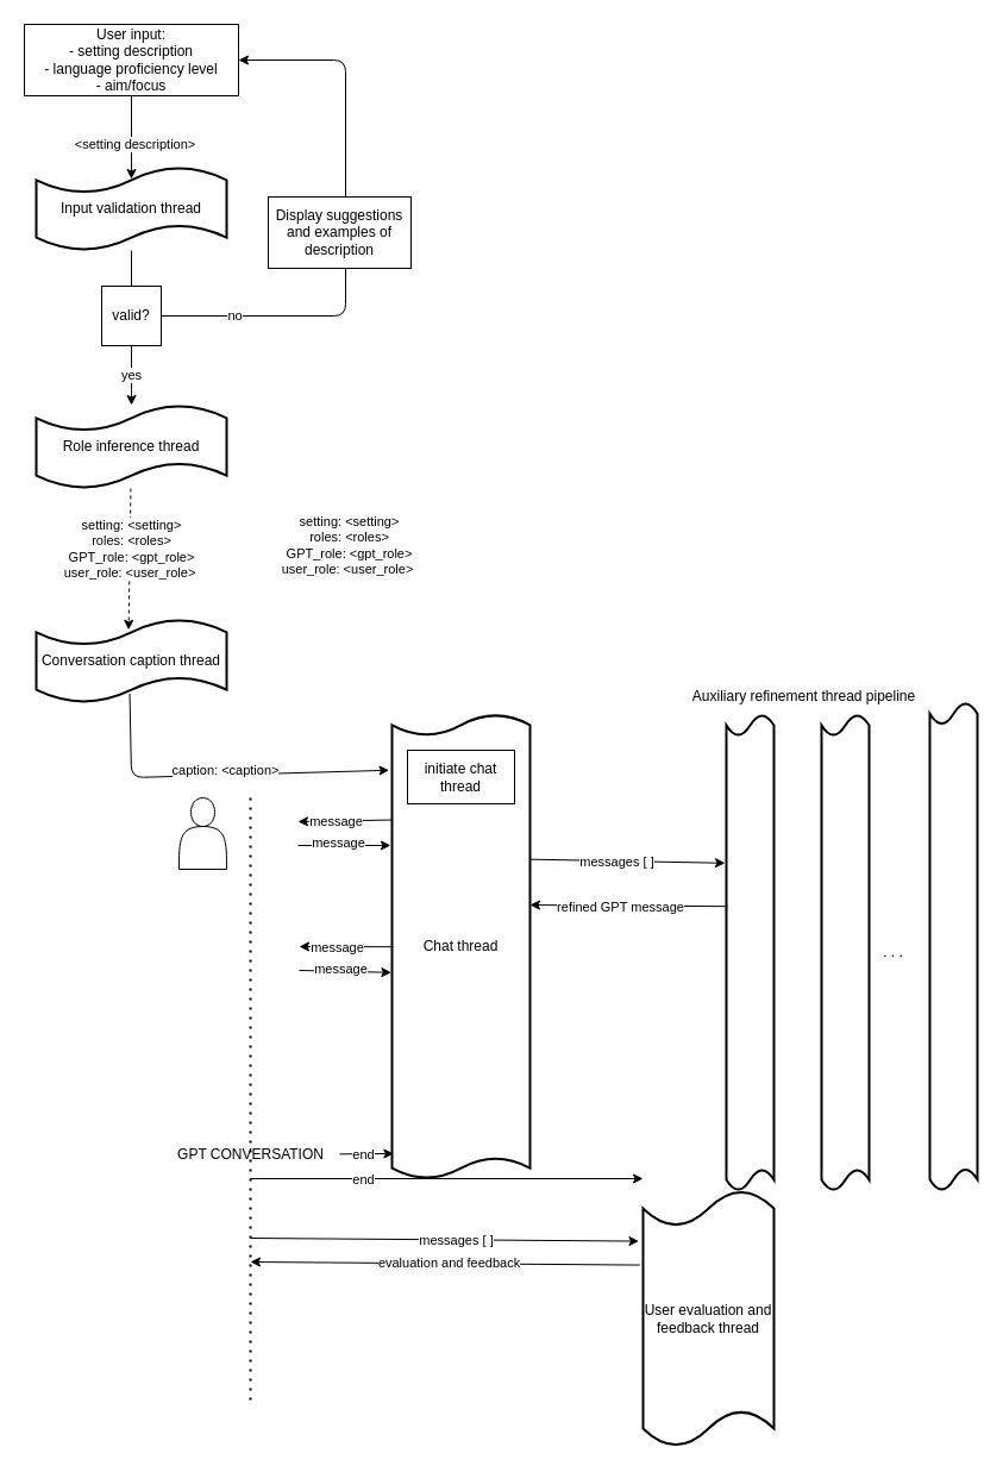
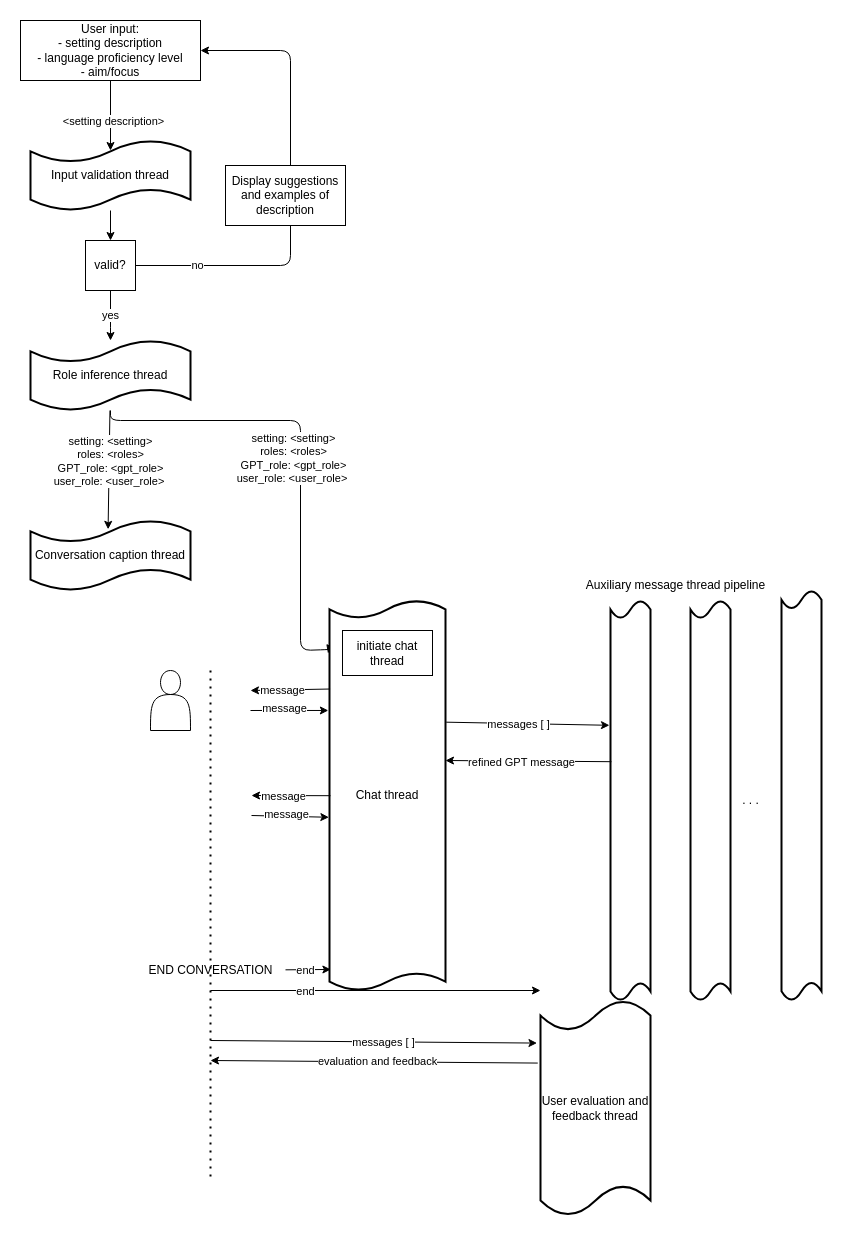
- <mxCell id="5" style="edgeStyle=none;html=1;endArrow=none;" parent="1" source="6" target="10" edge="1"><mxGeometry relative="1" as="geometry"><mxPoint x="110" y="260" as="targetPoint" /></mxGeometry></mxCell>
+ <mxCell id="5" style="edgeStyle=none;html=1;" parent="1" source="6" target="10" edge="1"><mxGeometry relative="1" as="geometry"><mxPoint x="110" y="260" as="targetPoint" /></mxGeometry></mxCell>
+ <mxCell id="14" style="edgeStyle=none;html=1;entryX=-0.028;entryY=0.111;entryDx=0;entryDy=0;entryPerimeter=0;" parent="1" source="15" target="19" edge="1"><mxGeometry relative="1" as="geometry"><Array as="points"><mxPoint x="110" y="420" /><mxPoint x="300" y="420" /><mxPoint x="300" y="650" /><mxPoint x="330" y="649" /></Array></mxGeometry></mxCell>
- <mxCell id="12" style="edgeStyle=none;html=1;entryX=0.485;entryY=0.126;entryDx=0;entryDy=0;entryPerimeter=0;dashed=1;" parent="1" source="15" target="18" edge="1"><mxGeometry relative="1" as="geometry"><mxPoint x="110" y="520" as="targetPoint" /></mxGeometry></mxCell>
+ <mxCell id="12" style="edgeStyle=none;html=1;entryX=0.485;entryY=0.126;entryDx=0;entryDy=0;entryPerimeter=0;" parent="1" source="15" target="18" edge="1"><mxGeometry relative="1" as="geometry"><mxPoint x="110" y="520" as="targetPoint" /></mxGeometry></mxCell>
- <mxCell id="27" value="Auxiliary refinement thread pipeline" style="text;html=1;align=center;verticalAlign=middle;resizable=0;points=[];autosize=1;strokeColor=none;fillColor=none;" parent="1" vertex="1"><mxGeometry x="570" y="570" width="210" height="30" as="geometry" /></mxCell>
+ <mxCell id="27" value="Auxiliary message thread pipeline" style="text;html=1;align=center;verticalAlign=middle;resizable=0;points=[];autosize=1;strokeColor=none;fillColor=none;" parent="1" vertex="1"><mxGeometry x="570" y="570" width="210" height="30" as="geometry" /></mxCell>
- <mxCell id="16" style="edgeStyle=none;html=1;entryX=-0.021;entryY=0.12;entryDx=0;entryDy=0;entryPerimeter=0;exitX=0.491;exitY=0.893;exitDx=0;exitDy=0;exitPerimeter=0;" parent="1" source="18" target="19" edge="1"><mxGeometry relative="1" as="geometry"><mxPoint x="110" y="650" as="targetPoint" /><Array as="points"><mxPoint x="110" y="653" /></Array></mxGeometry></mxCell>
- <mxCell id="17" value="caption: &amp;lt;caption&amp;gt;" style="edgeLabel;html=1;align=center;verticalAlign=middle;resizable=0;points=[];" parent="16" vertex="1" connectable="0"><mxGeometry x="0.239" y="3" relative="1" as="geometry"><mxPoint x="-29" as="offset" /></mxGeometry></mxCell>
- <mxCell id="43" value="GPT CONVERSATION" style="text;html=1;align=center;verticalAlign=middle;resizable=0;points=[];autosize=1;strokeColor=none;fillColor=none;" parent="1" vertex="1"><mxGeometry x="135" y="955" width="150" height="30" as="geometry" /></mxCell>
+ <mxCell id="43" value="END CONVERSATION" style="text;html=1;align=center;verticalAlign=middle;resizable=0;points=[];autosize=1;strokeColor=none;fillColor=none;" parent="1" vertex="1"><mxGeometry x="135" y="955" width="150" height="30" as="geometry" /></mxCell>
